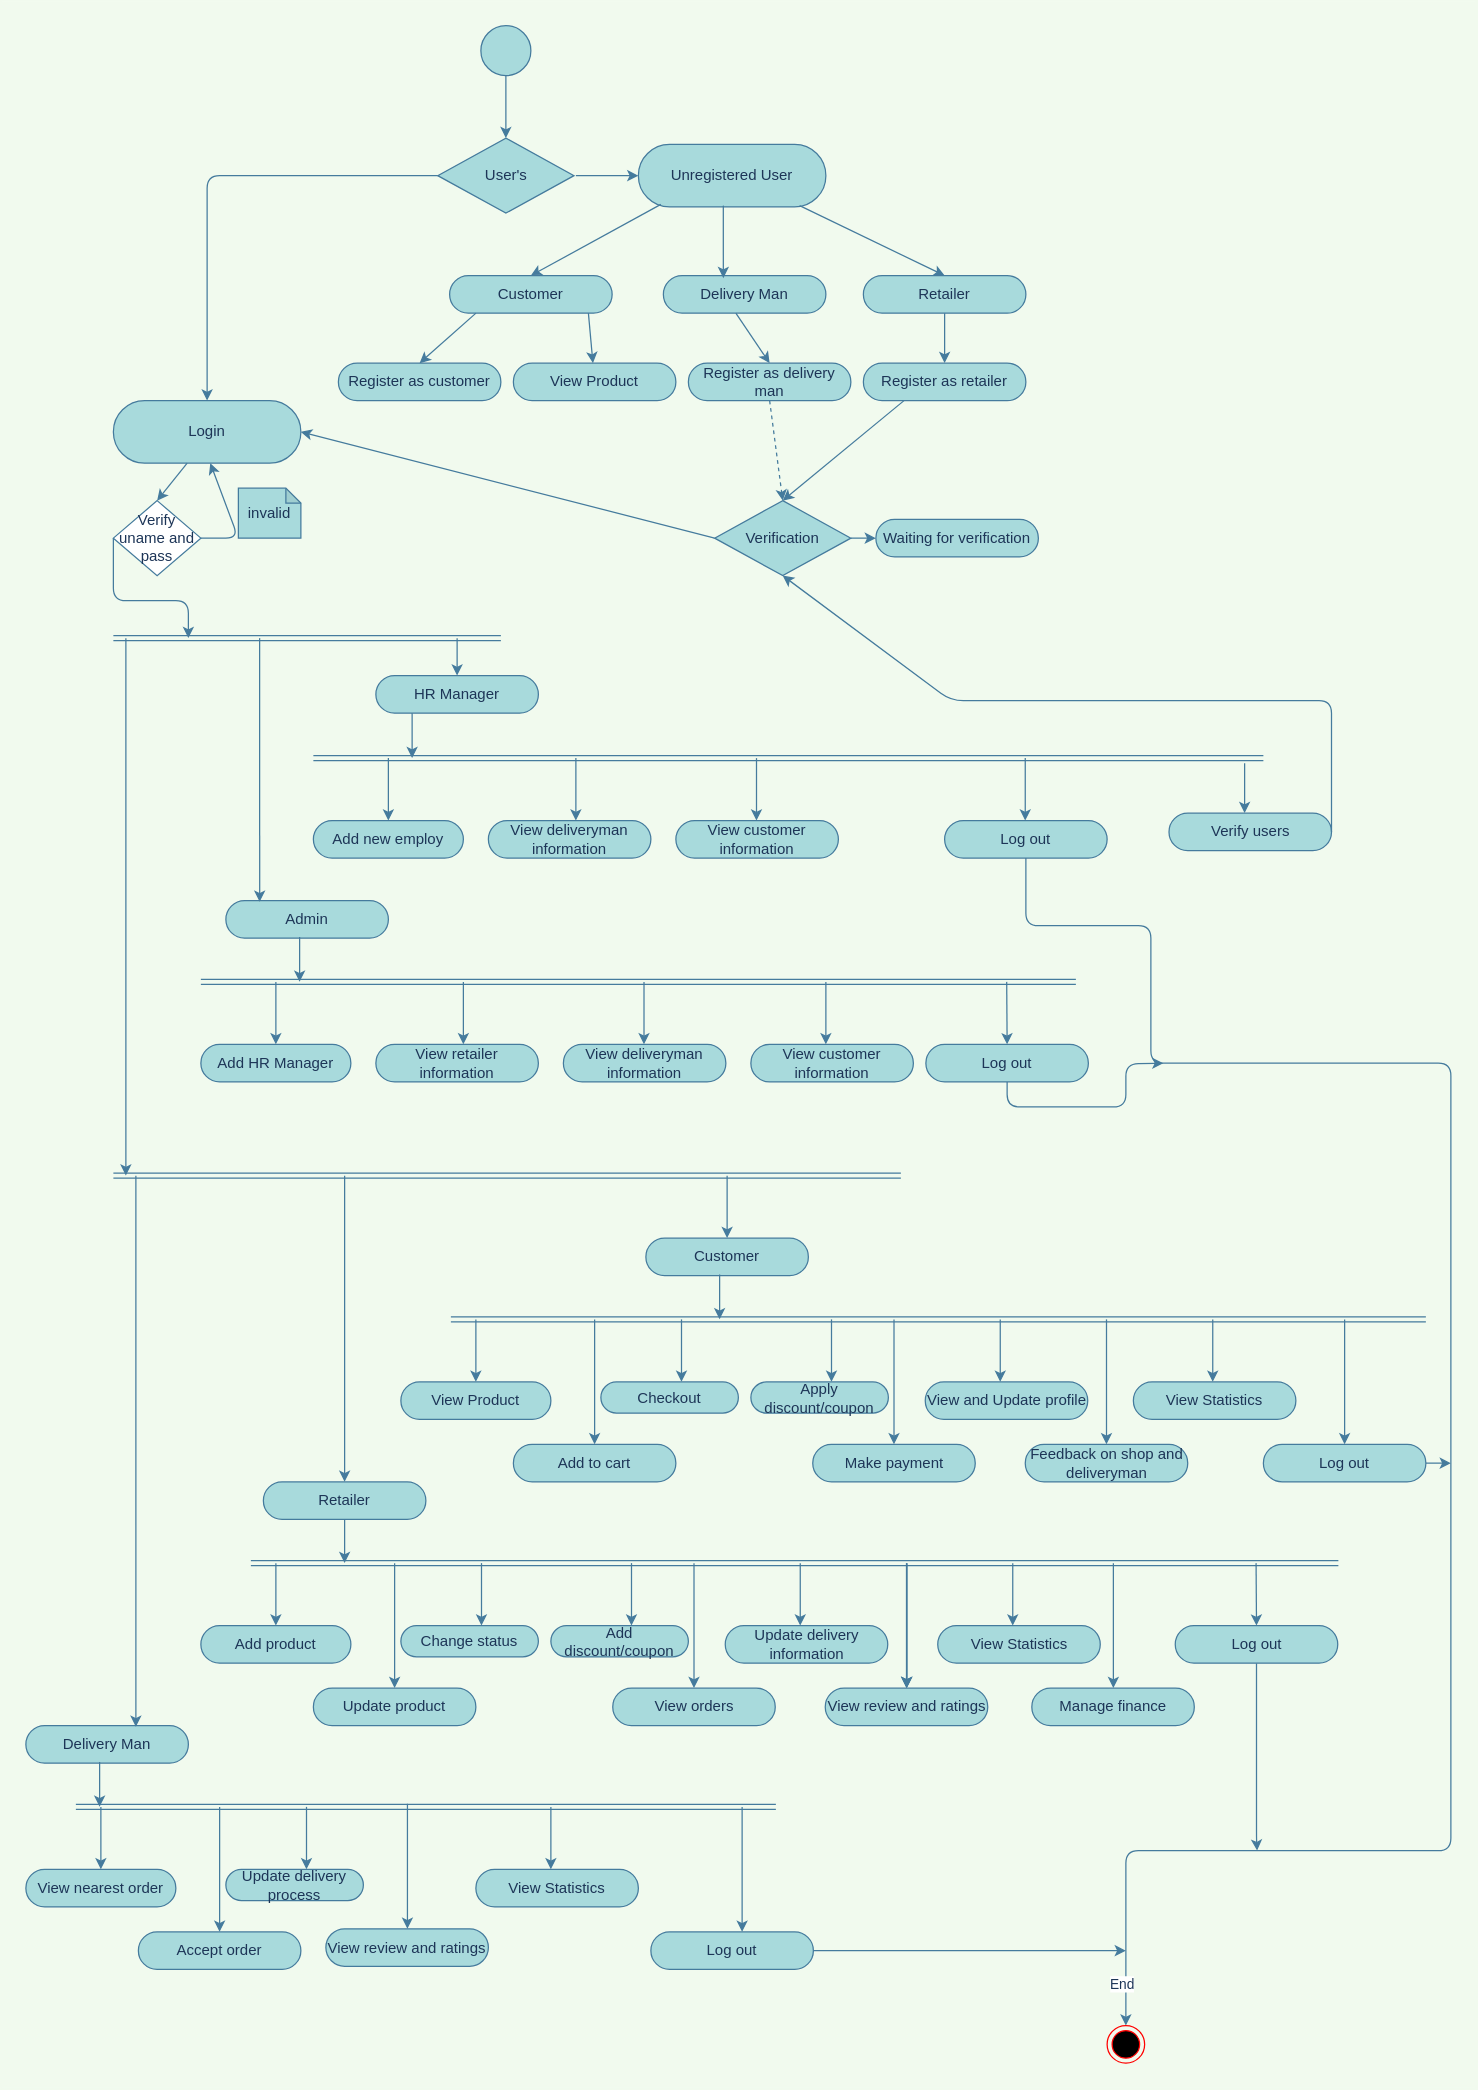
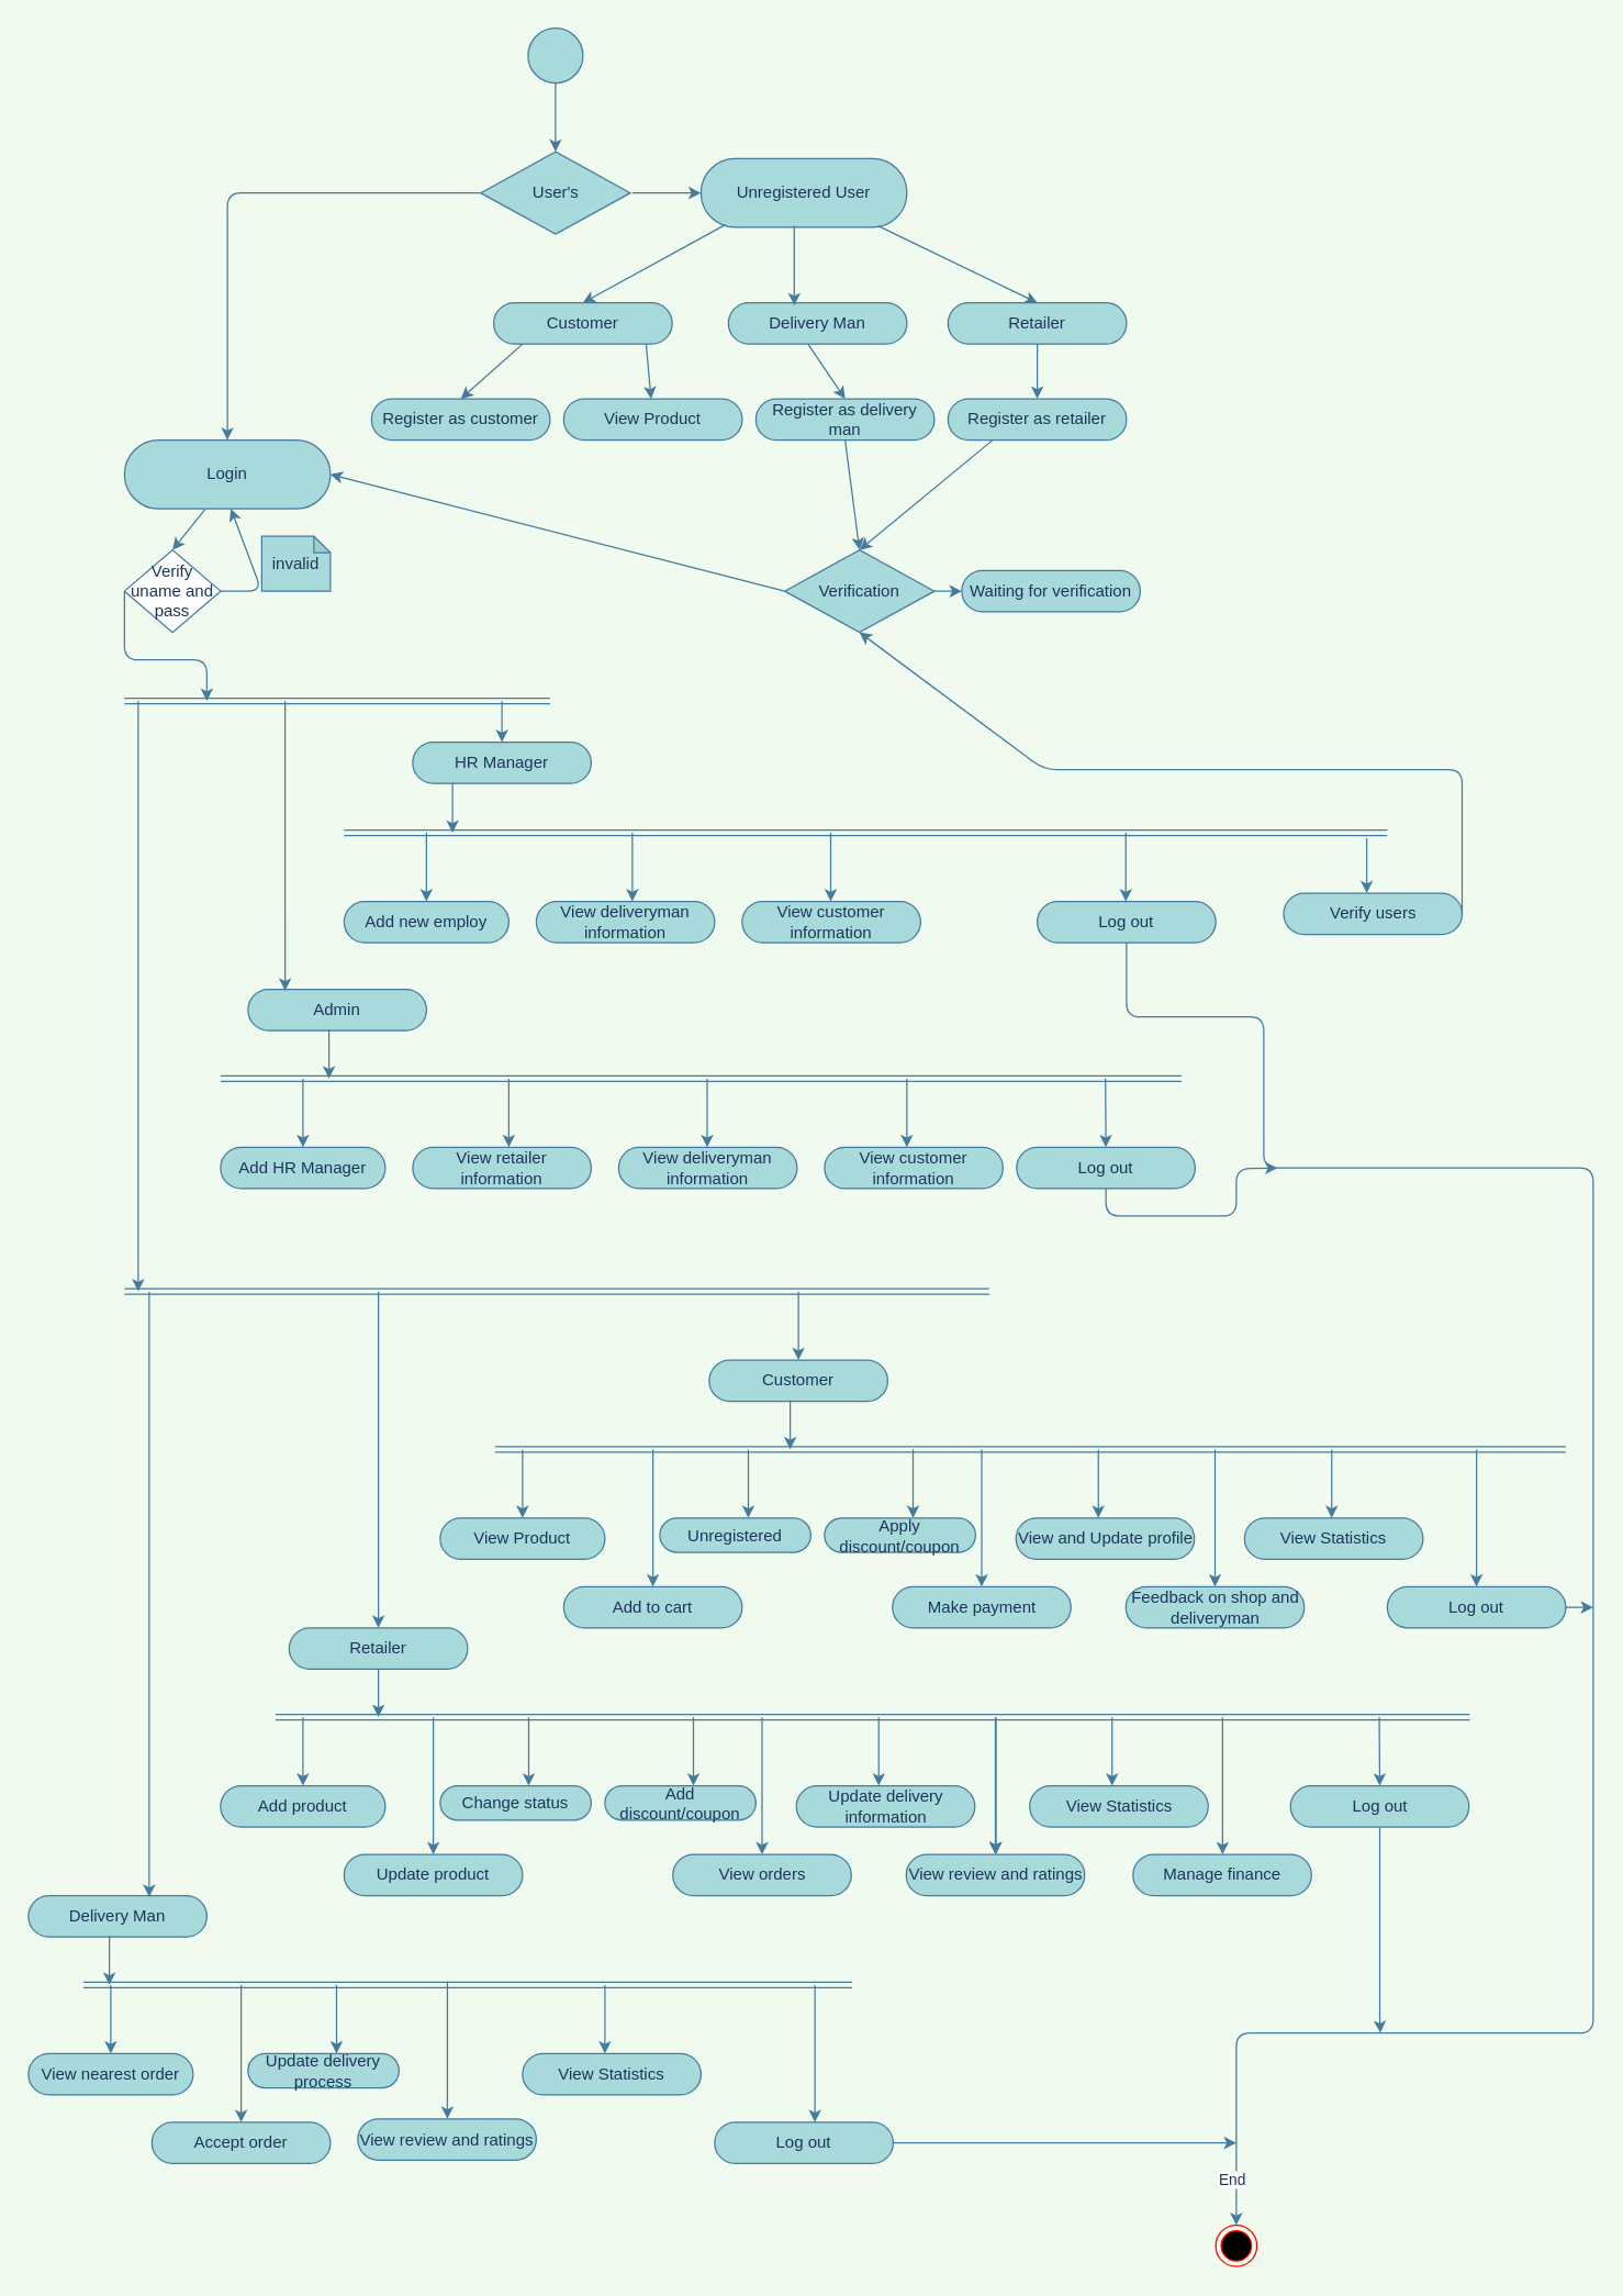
- <mxCell id="24" value="" style="endArrow=classic;html=1;exitX=0.5;exitY=1;exitDx=0;exitDy=0;entryX=0.5;entryY=0;entryDx=0;entryDy=0;strokeColor=#457B9D;fontColor=#1D3557;labelBackgroundColor=#F1FAEE;dashed=1;" parent="1" source="20" target="13" edge="1"><mxGeometry width="50" height="50" relative="1" as="geometry"><mxPoint x="400" y="510" as="sourcePoint" /><mxPoint x="450" y="460" as="targetPoint" /></mxGeometry></mxCell>
+ <mxCell id="24" value="" style="endArrow=classic;html=1;exitX=0.5;exitY=1;exitDx=0;exitDy=0;entryX=0.5;entryY=0;entryDx=0;entryDy=0;strokeColor=#457B9D;fontColor=#1D3557;labelBackgroundColor=#F1FAEE;" parent="1" source="20" target="13" edge="1"><mxGeometry width="50" height="50" relative="1" as="geometry"><mxPoint x="400" y="510" as="sourcePoint" /><mxPoint x="450" y="460" as="targetPoint" /></mxGeometry></mxCell>
- <mxCell id="65" value="Checkout" style="rounded=1;whiteSpace=wrap;html=1;arcSize=50;fillColor=#A8DADC;strokeColor=#457B9D;fontColor=#1D3557;" parent="1" vertex="1"><mxGeometry x="480" y="1105" width="110" height="25" as="geometry" /></mxCell>
+ <mxCell id="65" value="Unregistered" style="rounded=1;whiteSpace=wrap;html=1;arcSize=50;fillColor=#A8DADC;strokeColor=#457B9D;fontColor=#1D3557;" parent="1" vertex="1"><mxGeometry x="480" y="1105" width="110" height="25" as="geometry" /></mxCell>
